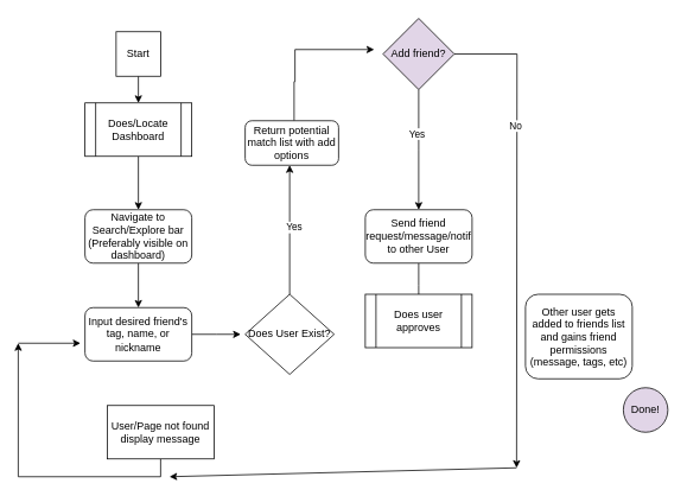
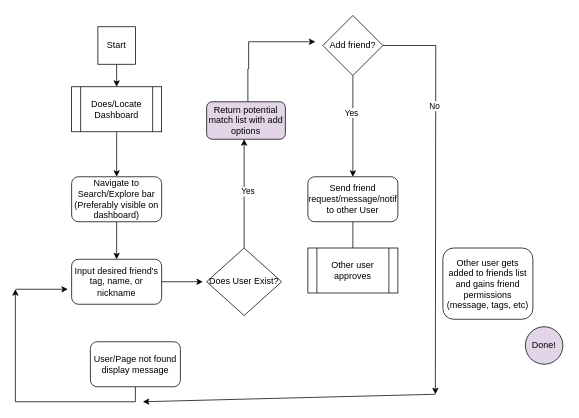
- <mxCell id="22" value="Add friend?" style="rhombus;whiteSpace=wrap;html=1;fillColor=#e1d5e7;" vertex="1" parent="1"><mxGeometry x="430" y="20" width="80" height="80" as="geometry" /></mxCell>
+ <mxCell id="22" value="Add friend?" style="rhombus;whiteSpace=wrap;html=1;" vertex="1" parent="1"><mxGeometry x="430" y="20" width="80" height="80" as="geometry" /></mxCell>
- <mxCell id="17" value="Return potential match list with add options" style="rounded=1;whiteSpace=wrap;html=1;" vertex="1" parent="1"><mxGeometry x="275" y="135" width="105" height="50" as="geometry" /></mxCell>
+ <mxCell id="17" value="Return potential match list with add options" style="rounded=1;whiteSpace=wrap;html=1;fillColor=#e1d5e7;" vertex="1" parent="1"><mxGeometry x="275" y="135" width="105" height="50" as="geometry" /></mxCell>
- <mxCell id="26" value="Does user approves" style="shape=process;whiteSpace=wrap;html=1;backgroundOutline=1;" vertex="1" parent="1"><mxGeometry x="410" y="330" width="120" height="60" as="geometry" /></mxCell>
+ <mxCell id="26" value="Other user approves" style="shape=process;whiteSpace=wrap;html=1;backgroundOutline=1;" vertex="1" parent="1"><mxGeometry x="410" y="330" width="120" height="60" as="geometry" /></mxCell>
- <mxCell id="14" value="User/Page not found display message" style="whiteSpace=wrap;html=1;rounded=0;" vertex="1" parent="1"><mxGeometry x="120" y="455" width="120" height="60" as="geometry" /></mxCell>
+ <mxCell id="14" value="User/Page not found display message" style="rounded=1;whiteSpace=wrap;html=1;" vertex="1" parent="1"><mxGeometry x="120" y="455" width="120" height="60" as="geometry" /></mxCell>
